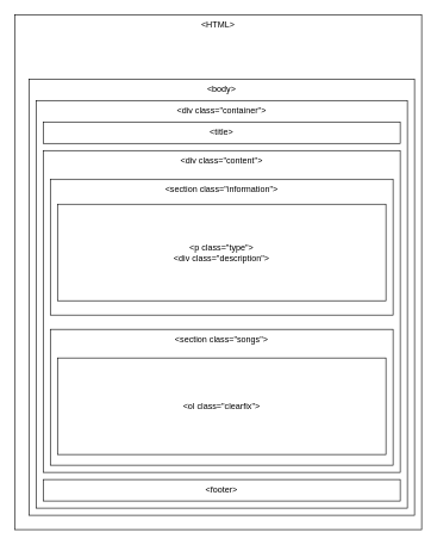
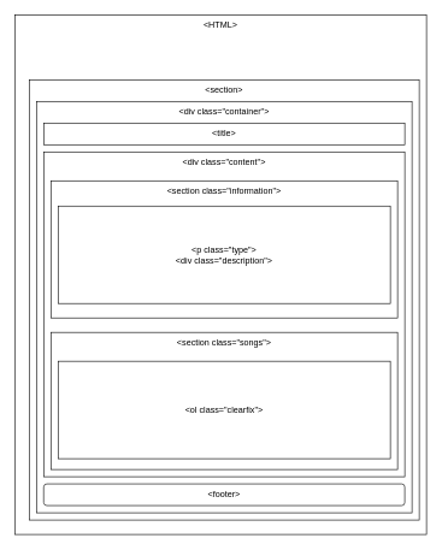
- <mxCell id="3" value="&amp;lt;body&amp;gt;" style="rounded=0;whiteSpace=wrap;html=1;fillColor=none;align=center;verticalAlign=top;" vertex="1" parent="1"><mxGeometry x="40" y="110" width="540" height="610" as="geometry" /></mxCell>
+ <mxCell id="3" value="&amp;lt;section&amp;gt;" style="rounded=0;whiteSpace=wrap;html=1;fillColor=none;align=center;verticalAlign=top;" vertex="1" parent="1"><mxGeometry x="40" y="110" width="540" height="610" as="geometry" /></mxCell>
- <mxCell id="6" value="&amp;lt;footer&amp;gt;" style="rounded=0;whiteSpace=wrap;html=1;fillColor=none;align=center;verticalAlign=middle;" vertex="1" parent="1"><mxGeometry x="60" y="670" width="500" height="30" as="geometry" /></mxCell>
+ <mxCell id="6" value="&amp;lt;footer&amp;gt;" style="whiteSpace=wrap;html=1;fillColor=none;align=center;verticalAlign=middle;rounded=1;" vertex="1" parent="1"><mxGeometry x="60" y="670" width="500" height="30" as="geometry" /></mxCell>
